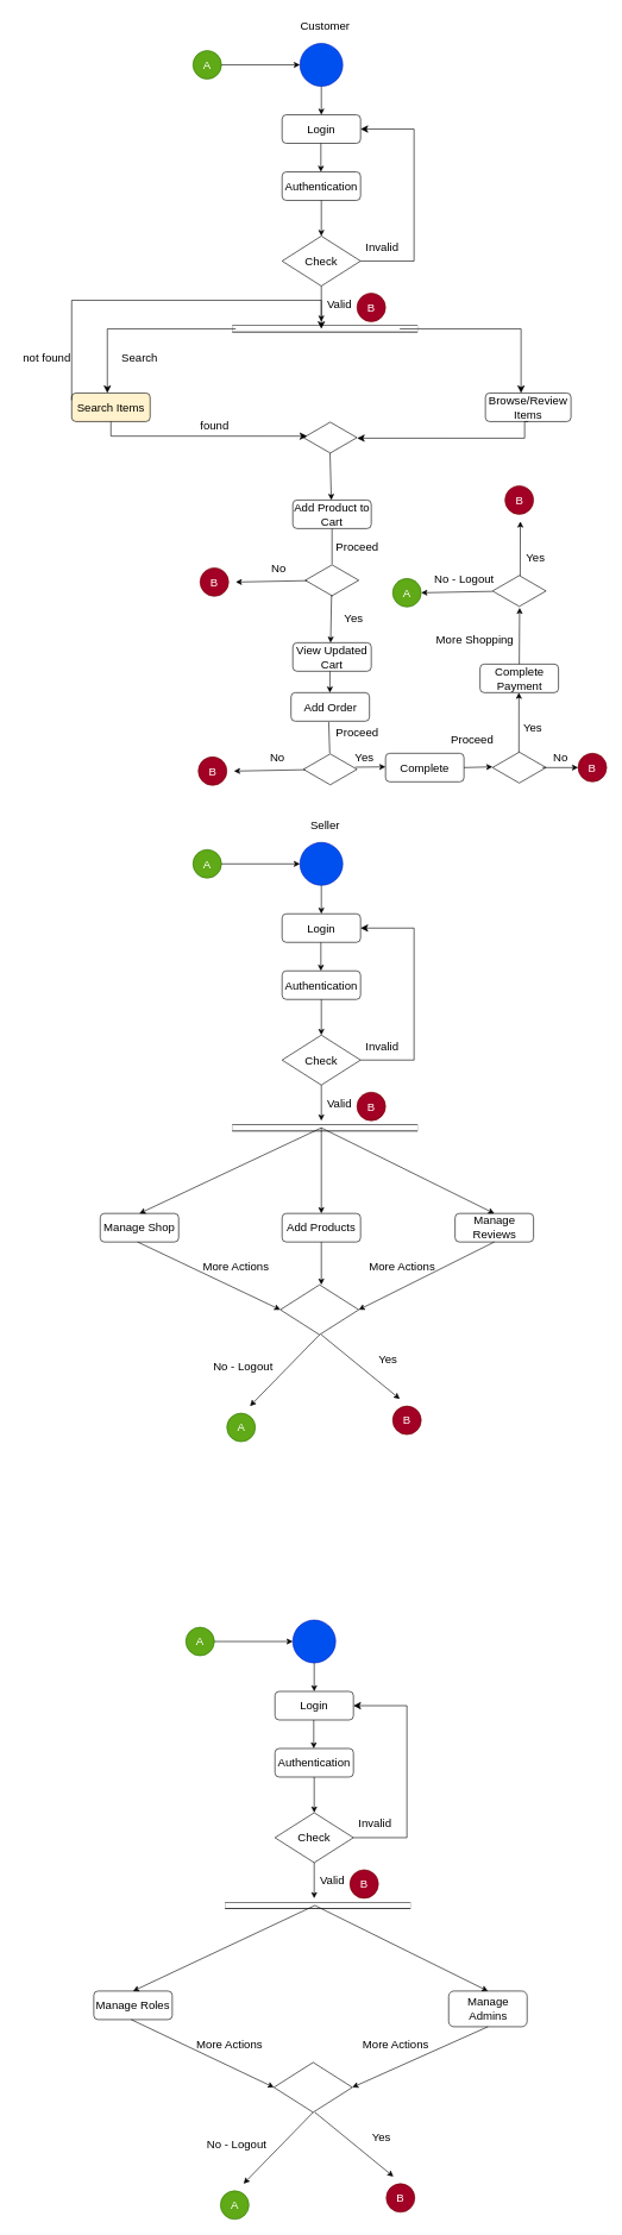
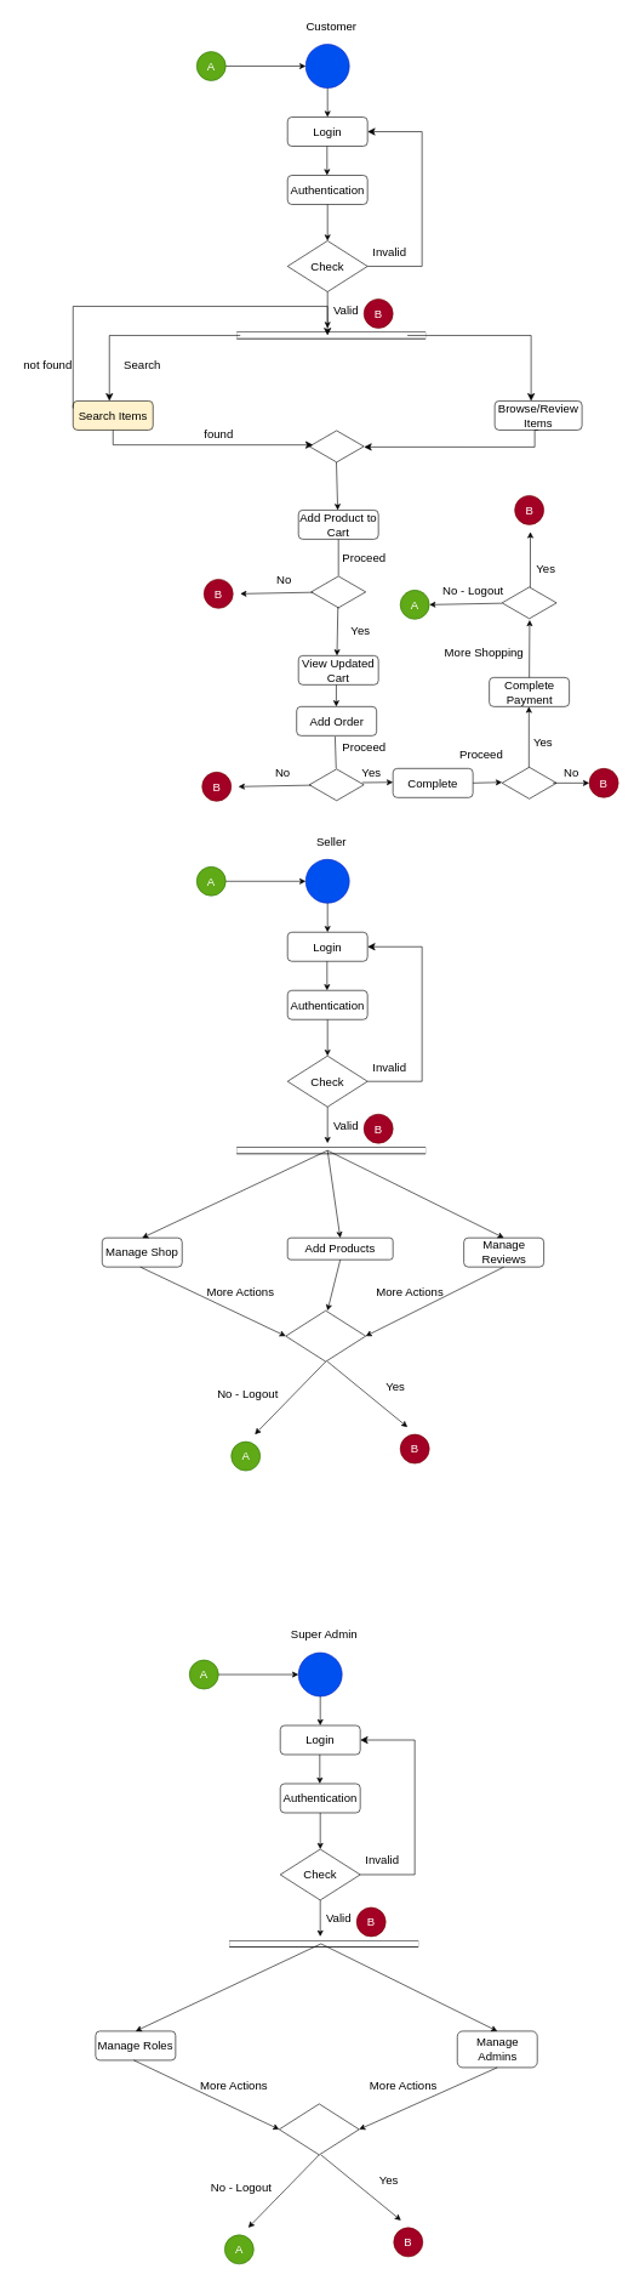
- <mxCell id="103" value="Add Products" style="rounded=1;whiteSpace=wrap;html=1;fontSize=16;" vertex="1" parent="1"><mxGeometry x="395" y="1700" width="110" height="40" as="geometry" /></mxCell>
+ <mxCell id="103" value="Add Products" style="rounded=1;whiteSpace=wrap;html=1;fontSize=16;" vertex="1" parent="1"><mxGeometry x="395" y="1700" width="145" height="30" as="geometry" /></mxCell>
+ <mxCell id="89" value="Super Admin" style="text;html=1;align=center;verticalAlign=middle;resizable=0;points=[];autosize=1;strokeColor=none;fillColor=none;fontSize=16;" vertex="1" parent="1"><mxGeometry x="385" y="2230" width="120" height="30" as="geometry" /></mxCell>
